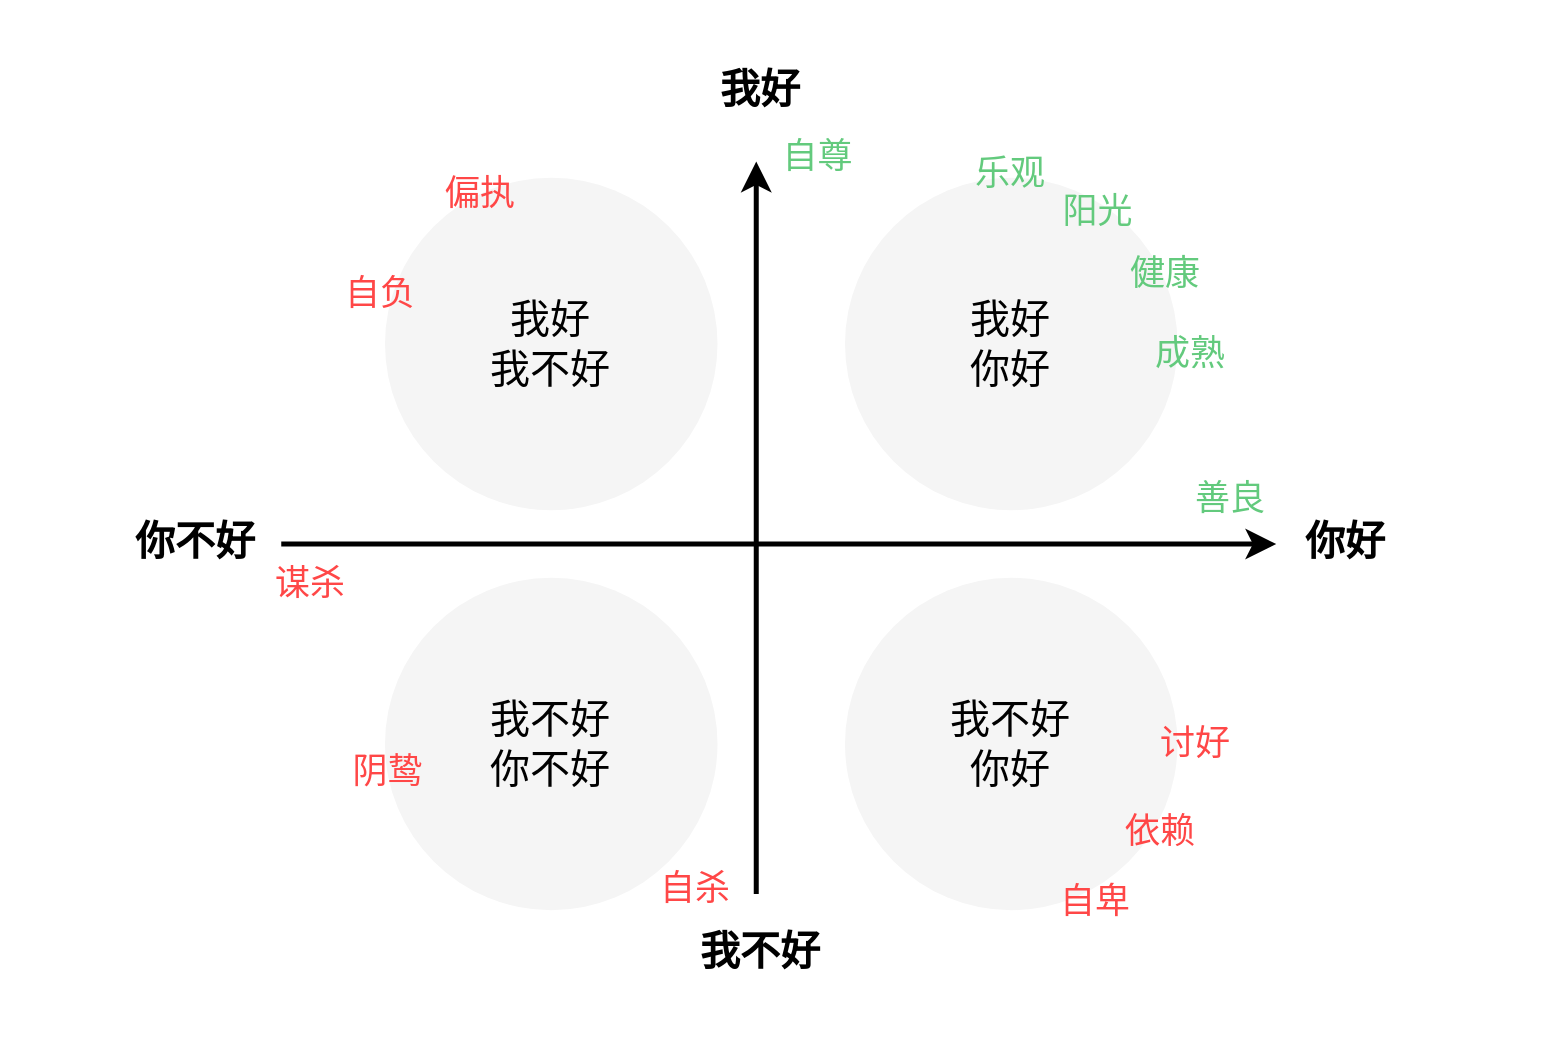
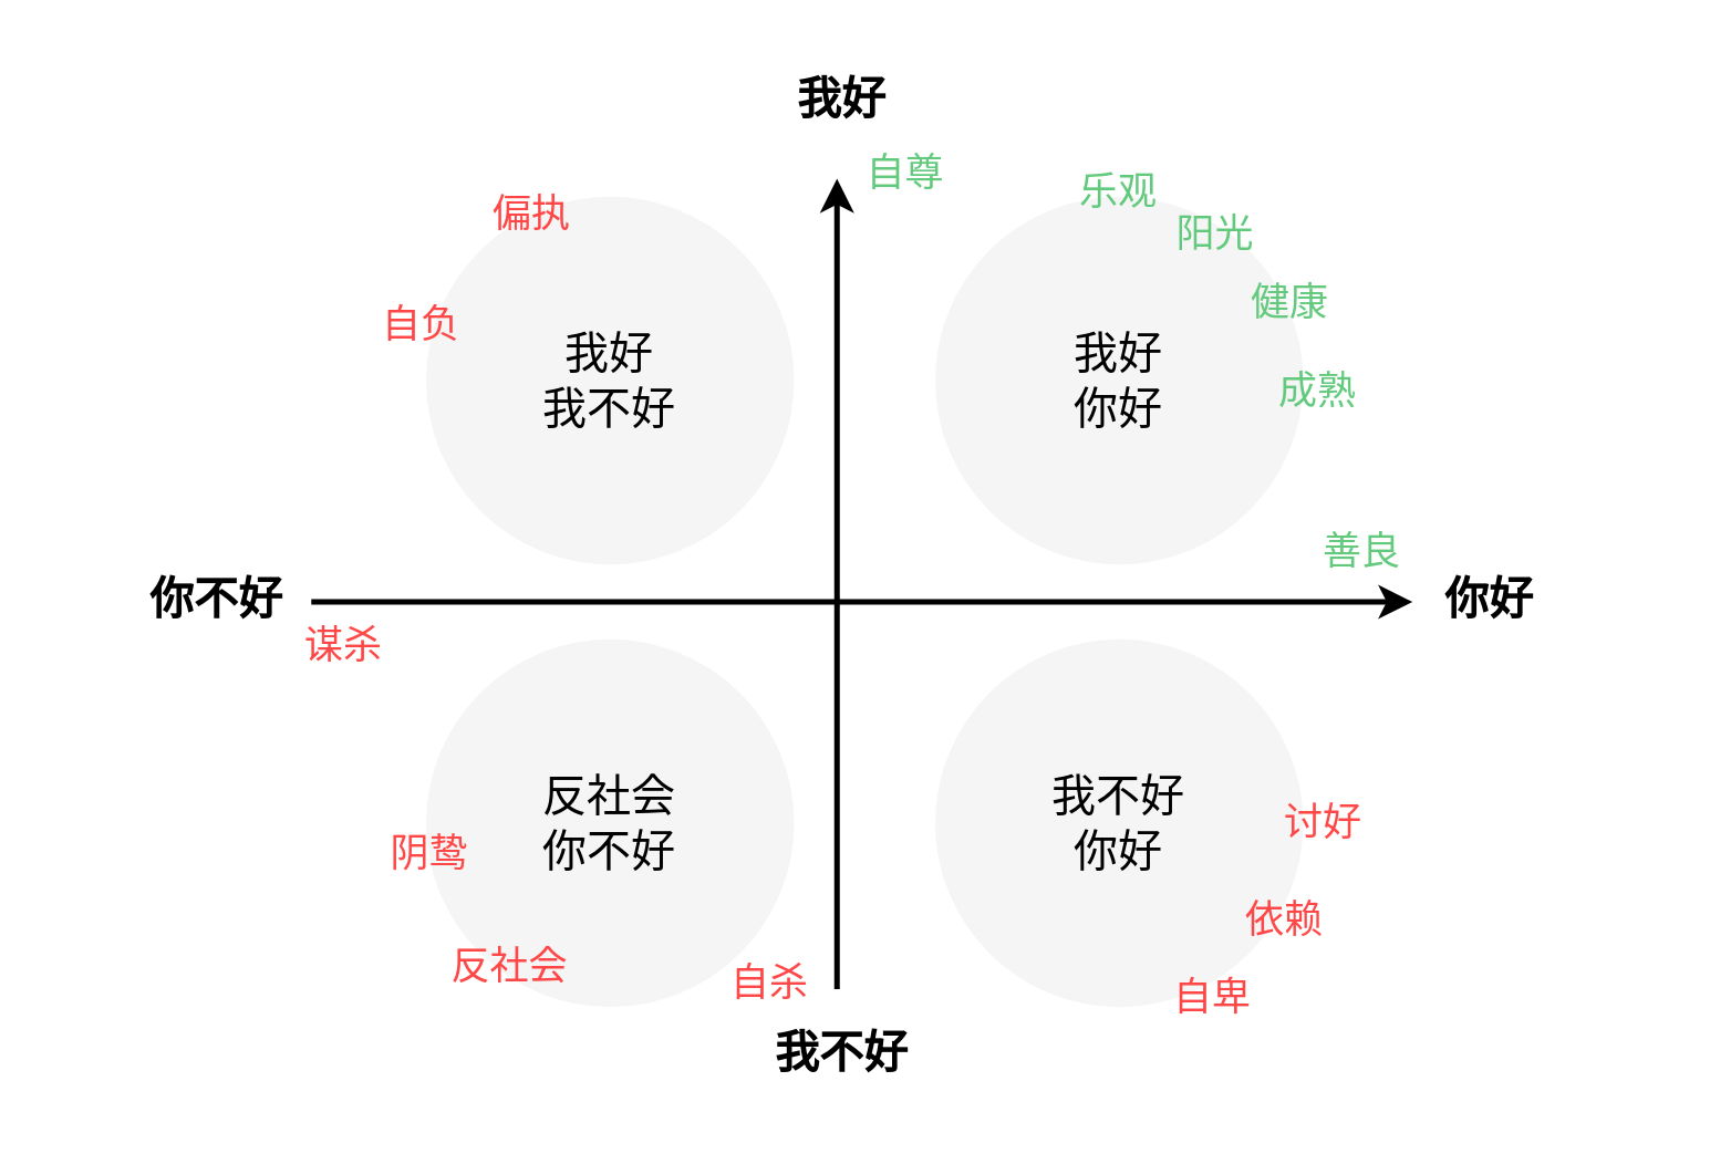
- <mxCell id="15" value="我不好&lt;br&gt;你不好" style="text;html=1;strokeColor=none;fillColor=none;align=center;verticalAlign=middle;whiteSpace=wrap;rounded=0;fontSize=16;" parent="1" vertex="1"><mxGeometry x="162" y="282" width="116" height="30" as="geometry" /></mxCell>
+ <mxCell id="15" value="反社会&lt;br&gt;你不好" style="text;html=1;strokeColor=none;fillColor=none;align=center;verticalAlign=middle;whiteSpace=wrap;rounded=0;fontSize=16;" parent="1" vertex="1"><mxGeometry x="162" y="282" width="116" height="30" as="geometry" /></mxCell>
+ <mxCell id="26" value="&lt;font color=&quot;#ff4747&quot; style=&quot;font-size: 14px;&quot;&gt;反社会&lt;/font&gt;" style="text;html=1;strokeColor=none;fillColor=none;align=center;verticalAlign=middle;whiteSpace=wrap;rounded=0;fontSize=14;" vertex="1" parent="1"><mxGeometry x="153.5" y="333.5" width="60" height="30" as="geometry" /></mxCell>
